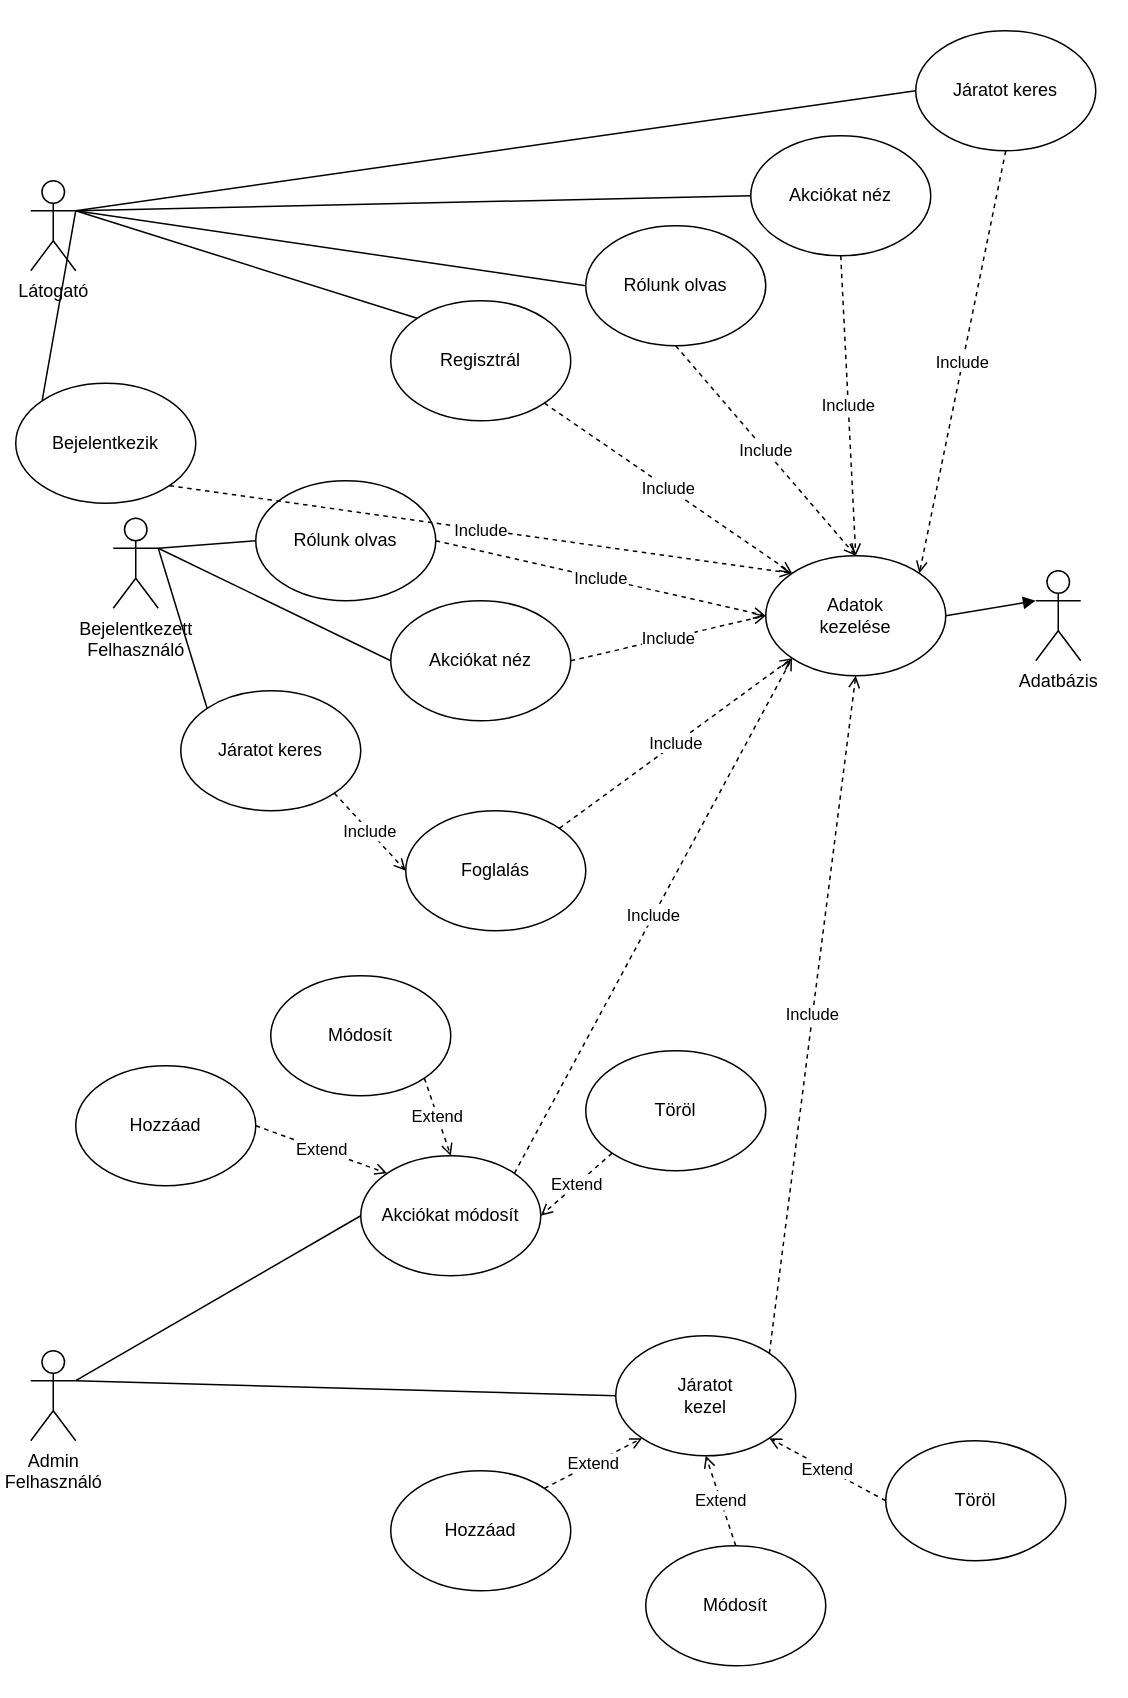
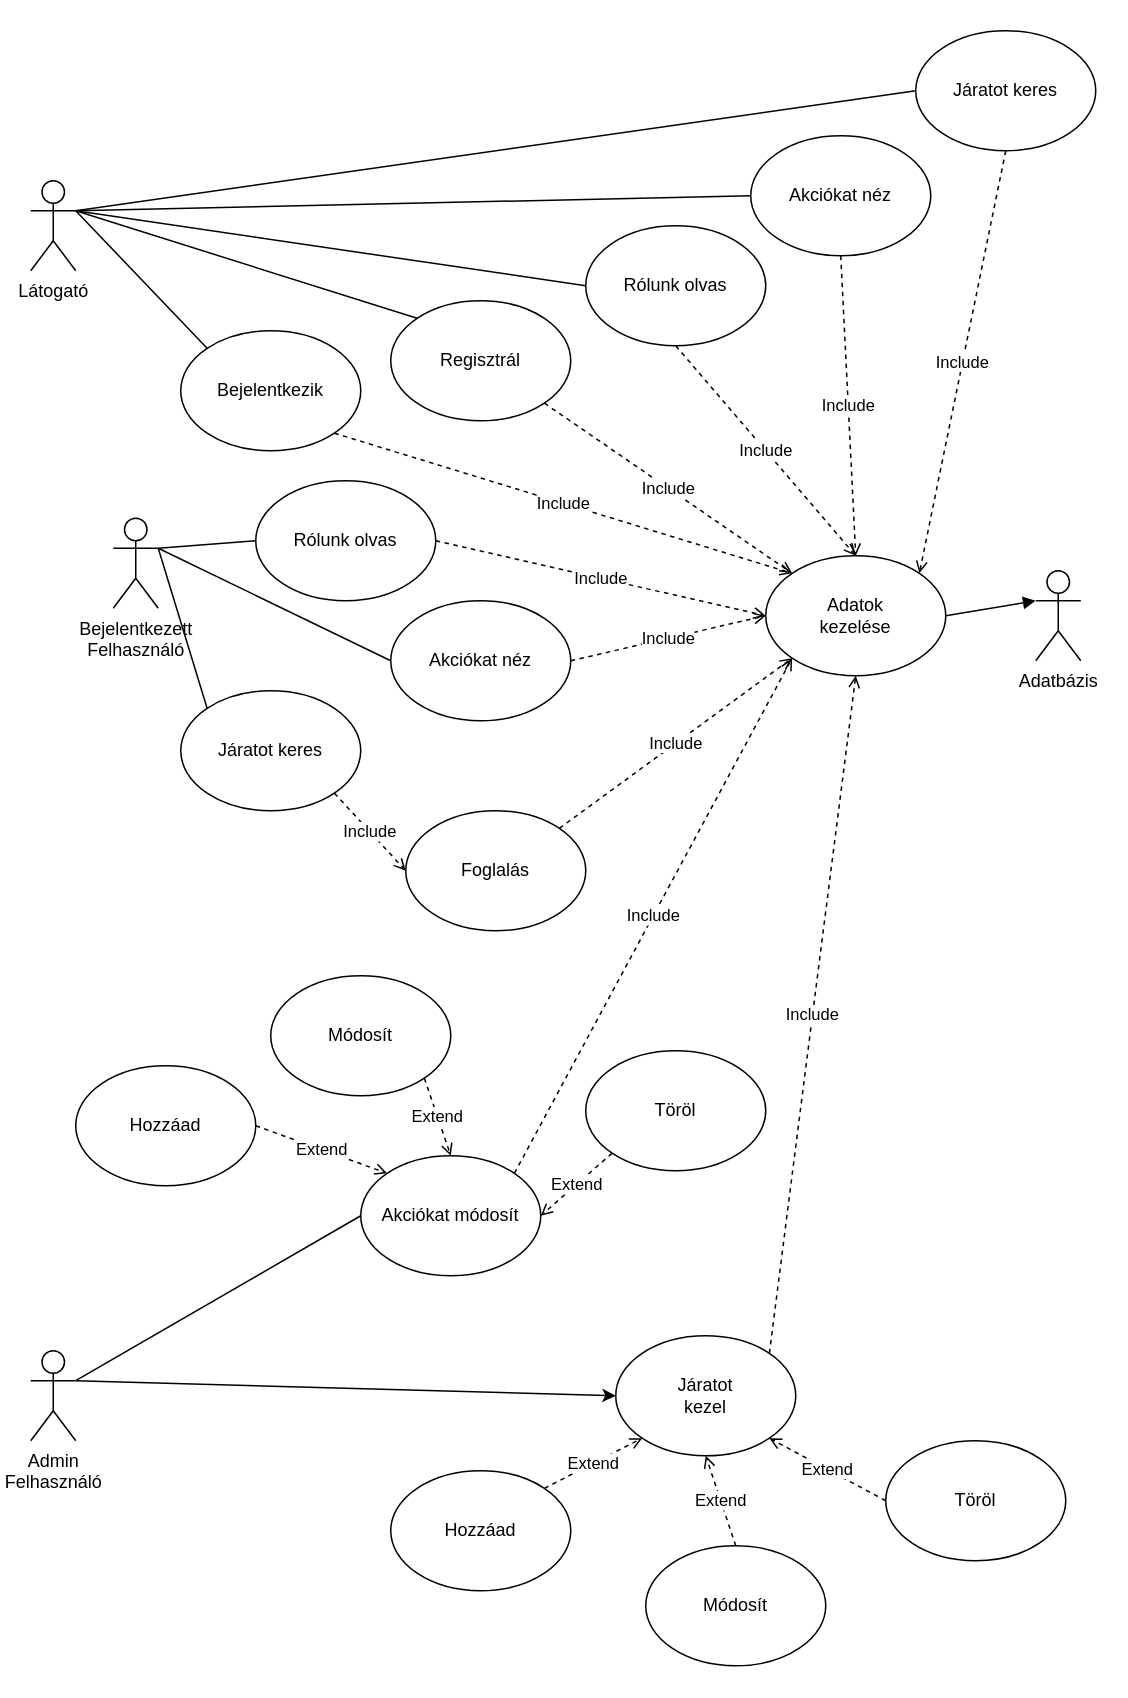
- <mxCell id="3" value="Bejelentkezik" style="ellipse;whiteSpace=wrap;html=1;" vertex="1" parent="1"><mxGeometry x="10" y="255" width="120" height="80" as="geometry" /></mxCell>
+ <mxCell id="3" value="Bejelentkezik" style="ellipse;whiteSpace=wrap;html=1;" vertex="1" parent="1"><mxGeometry x="120" y="220" width="120" height="80" as="geometry" /></mxCell>
- <mxCell id="25" value="" style="endArrow=none;html=1;rounded=0;exitX=1;exitY=0.333;exitDx=0;exitDy=0;exitPerimeter=0;entryX=0;entryY=0.5;entryDx=0;entryDy=0;" edge="1" parent="1" source="23" target="24"><mxGeometry width="50" height="50" relative="1" as="geometry"><mxPoint x="160" y="980" as="sourcePoint" /><mxPoint x="480" y="890" as="targetPoint" /></mxGeometry></mxCell>
+ <mxCell id="25" value="" style="endArrow=classic;html=1;rounded=0;exitX=1;exitY=0.333;exitDx=0;exitDy=0;exitPerimeter=0;entryX=0;entryY=0.5;entryDx=0;entryDy=0;" edge="1" parent="1" source="23" target="24"><mxGeometry width="50" height="50" relative="1" as="geometry"><mxPoint x="160" y="980" as="sourcePoint" /><mxPoint x="480" y="890" as="targetPoint" /></mxGeometry></mxCell>
